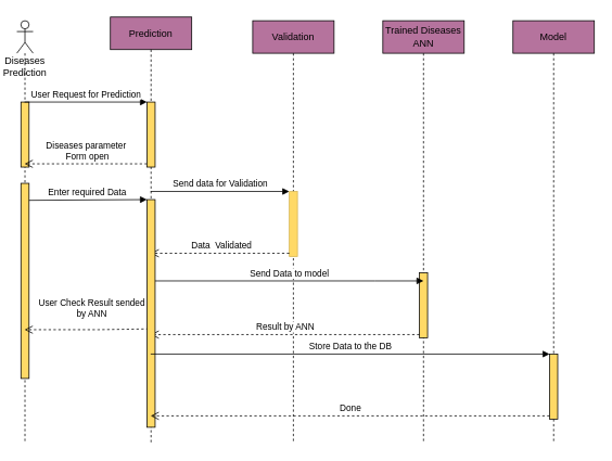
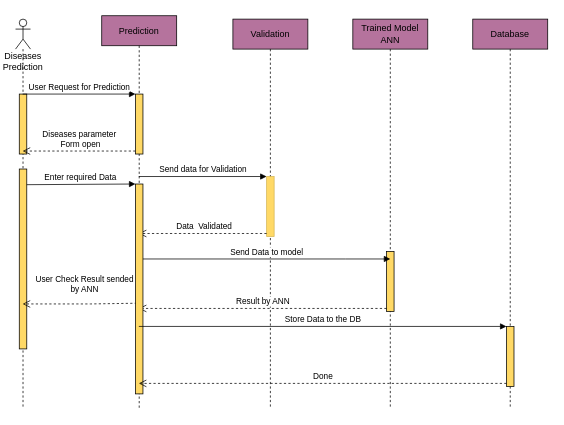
- <mxCell id="13" value="Trained Diseases ANN" style="shape=umlLifeline;perimeter=lifelinePerimeter;whiteSpace=wrap;html=1;container=1;collapsible=0;recursiveResize=0;outlineConnect=0;fillColor=#B5739D;" vertex="1" parent="1"><mxGeometry x="470" y="25" width="100" height="520" as="geometry" /></mxCell>
+ <mxCell id="13" value="Trained Model ANN" style="shape=umlLifeline;perimeter=lifelinePerimeter;whiteSpace=wrap;html=1;container=1;collapsible=0;recursiveResize=0;outlineConnect=0;fillColor=#B5739D;" vertex="1" parent="1"><mxGeometry x="470" y="25" width="100" height="520" as="geometry" /></mxCell>
- <mxCell id="17" value="Model" style="shape=umlLifeline;perimeter=lifelinePerimeter;whiteSpace=wrap;html=1;container=1;collapsible=0;recursiveResize=0;outlineConnect=0;fillColor=#B5739D;" vertex="1" parent="1"><mxGeometry x="630" y="25" width="100" height="520" as="geometry" /></mxCell>
+ <mxCell id="17" value="Database" style="shape=umlLifeline;perimeter=lifelinePerimeter;whiteSpace=wrap;html=1;container=1;collapsible=0;recursiveResize=0;outlineConnect=0;fillColor=#B5739D;" vertex="1" parent="1"><mxGeometry x="630" y="25" width="100" height="520" as="geometry" /></mxCell>
